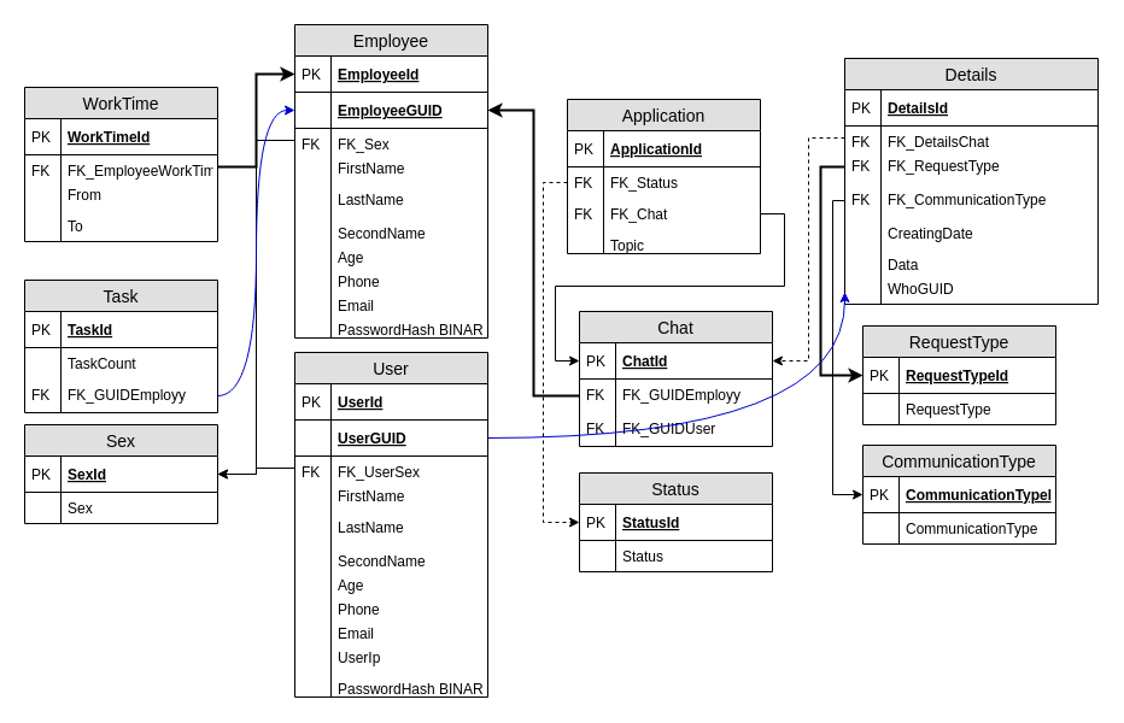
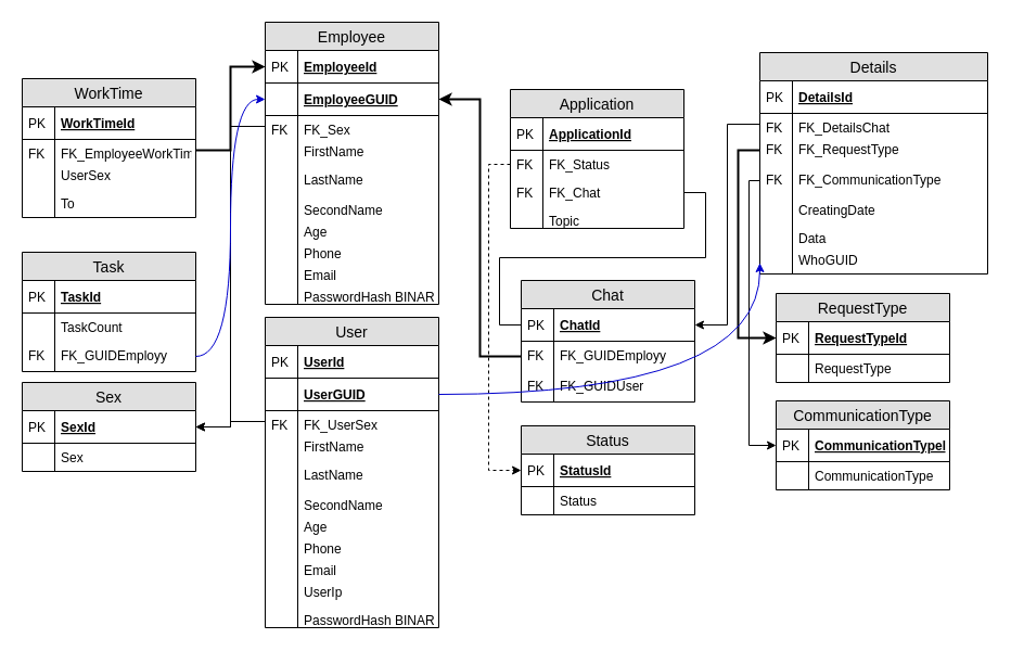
- <mxCell id="81" value="From" style="shape=partialRectangle;top=0;left=0;right=0;bottom=0;align=left;verticalAlign=top;fillColor=none;spacingLeft=34;spacingRight=4;overflow=hidden;rotatable=0;points=[[0,0.5],[1,0.5]];portConstraint=eastwest;dropTarget=0;fontSize=12;" parent="76" vertex="1"><mxGeometry y="76" width="160" height="26" as="geometry" /></mxCell>
+ <mxCell id="81" value="UserSex" style="shape=partialRectangle;top=0;left=0;right=0;bottom=0;align=left;verticalAlign=top;fillColor=none;spacingLeft=34;spacingRight=4;overflow=hidden;rotatable=0;points=[[0,0.5],[1,0.5]];portConstraint=eastwest;dropTarget=0;fontSize=12;" parent="76" vertex="1"><mxGeometry y="76" width="160" height="26" as="geometry" /></mxCell>
- <mxCell id="109" style="edgeStyle=orthogonalEdgeStyle;rounded=0;orthogonalLoop=1;jettySize=auto;html=1;entryX=1;entryY=0.5;entryDx=0;entryDy=0;strokeWidth=1;dashed=1;" parent="1" source="96" target="87" edge="1"><mxGeometry relative="1" as="geometry" /></mxCell>
+ <mxCell id="109" style="edgeStyle=orthogonalEdgeStyle;rounded=0;orthogonalLoop=1;jettySize=auto;html=1;entryX=1;entryY=0.5;entryDx=0;entryDy=0;strokeWidth=1;" parent="1" source="96" target="87" edge="1"><mxGeometry relative="1" as="geometry" /></mxCell>
- <mxCell id="108" style="edgeStyle=orthogonalEdgeStyle;rounded=0;orthogonalLoop=1;jettySize=auto;html=1;strokeWidth=1;" parent="1" source="35" target="87" edge="1"><mxGeometry relative="1" as="geometry" /></mxCell>
+ <mxCell id="108" style="edgeStyle=orthogonalEdgeStyle;rounded=0;orthogonalLoop=1;jettySize=auto;html=1;strokeWidth=1;endArrow=none;" parent="1" source="35" target="87" edge="1"><mxGeometry relative="1" as="geometry" /></mxCell>
